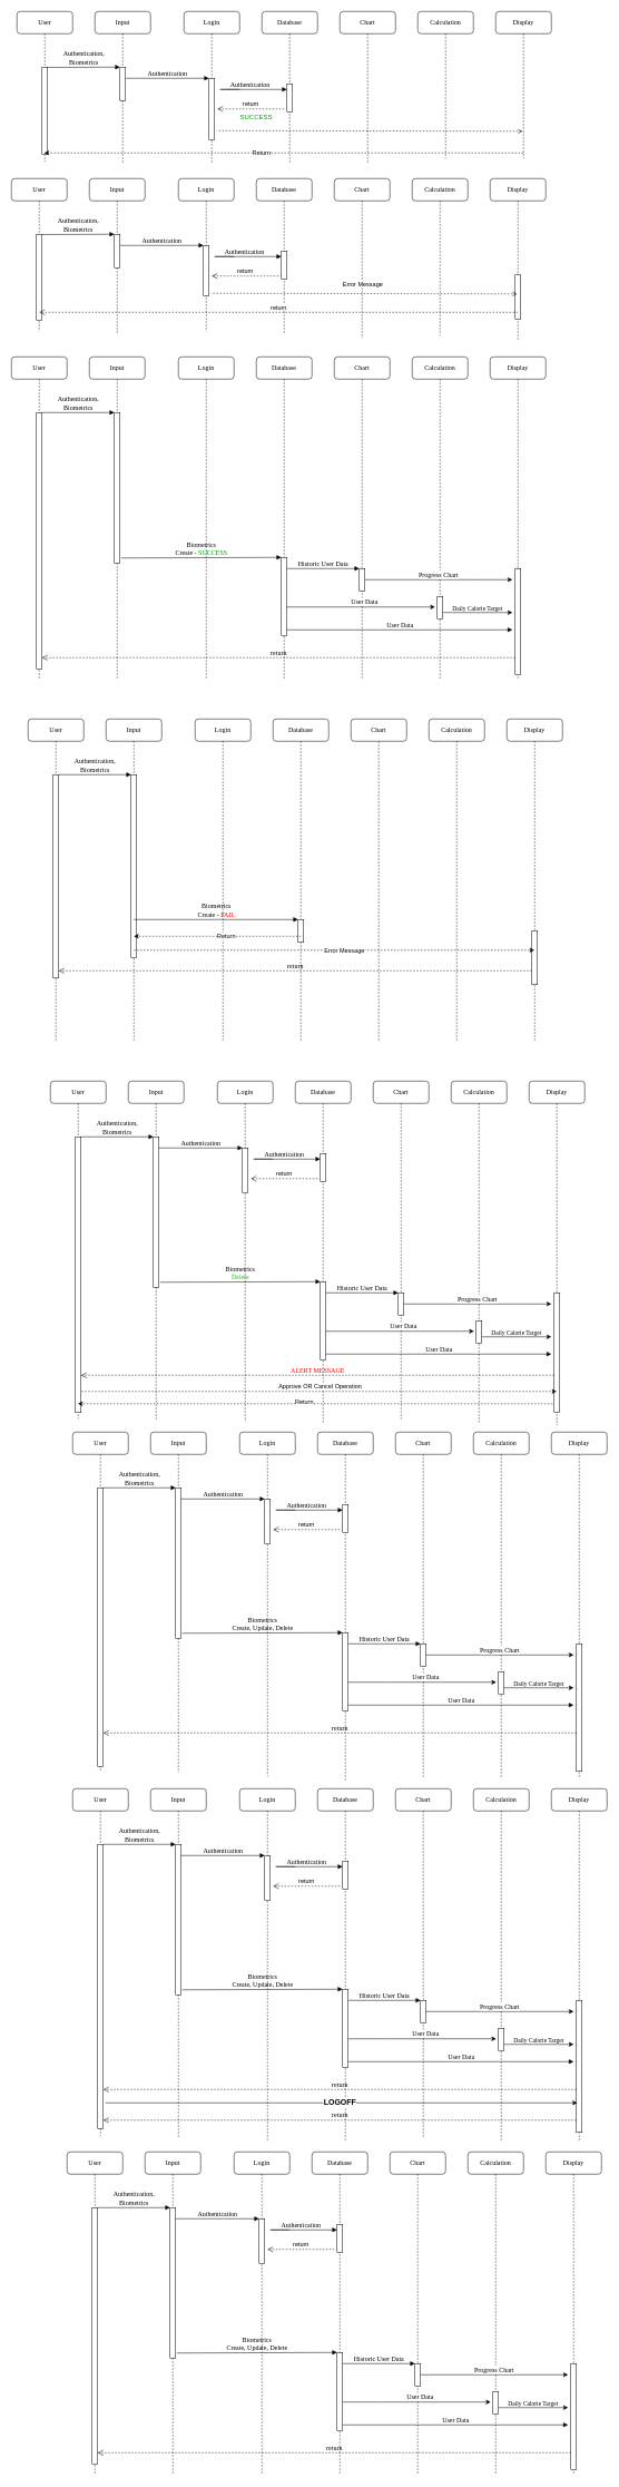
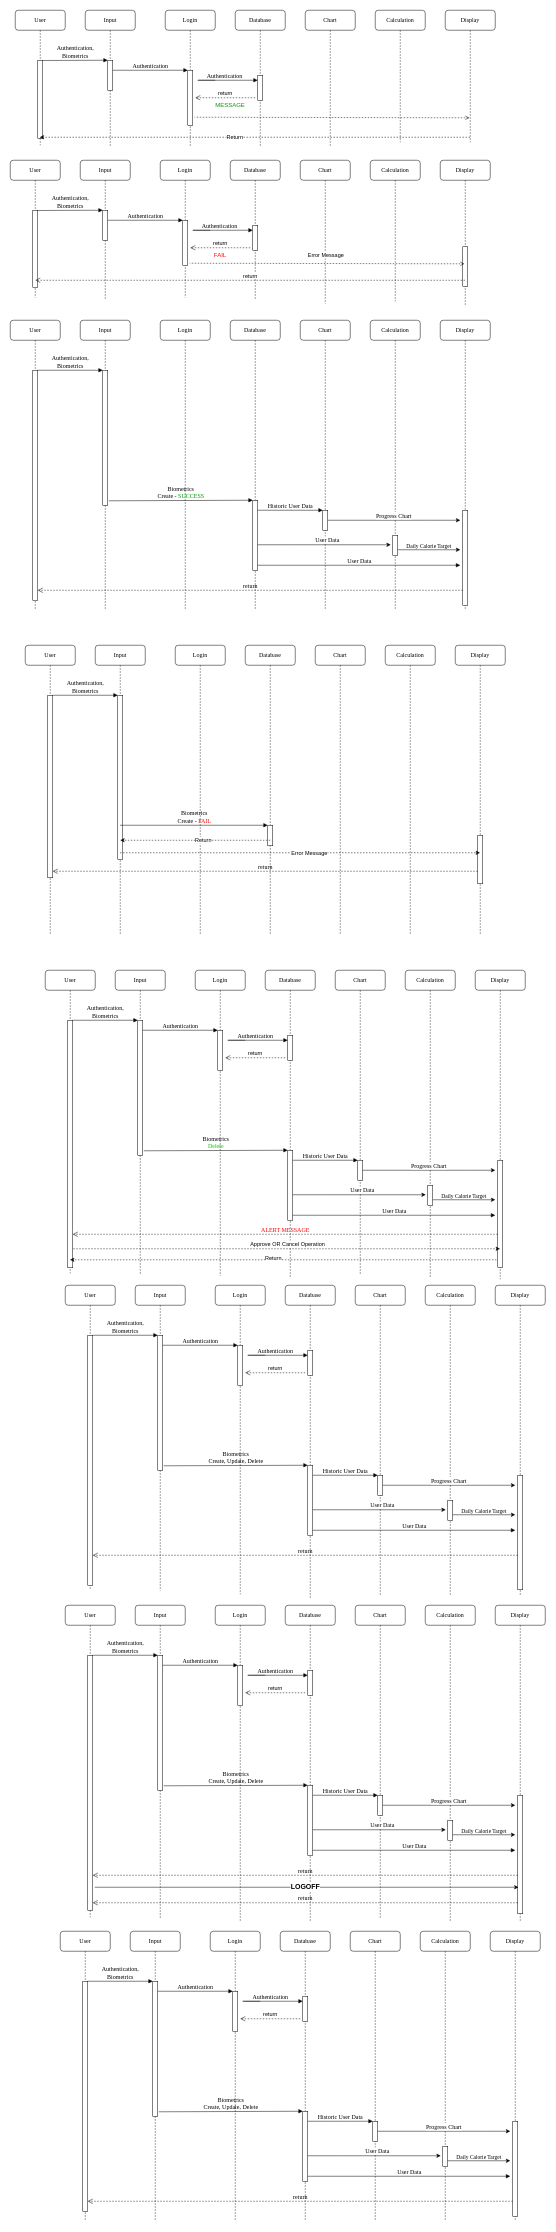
- <mxCell id="142" value="&lt;font color=&quot;#009900&quot;&gt;SUCCESS&lt;/font&gt;" style="text;html=1;strokeColor=none;fillColor=none;align=center;verticalAlign=middle;whiteSpace=wrap;rounded=0;" vertex="1" parent="1"><mxGeometry x="440" y="200" width="40" height="20" as="geometry" /></mxCell>
+ <mxCell id="142" value="&lt;font color=&quot;#009900&quot;&gt;MESSAGE&lt;/font&gt;" style="text;html=1;strokeColor=none;fillColor=none;align=center;verticalAlign=middle;whiteSpace=wrap;rounded=0;" vertex="1" parent="1"><mxGeometry x="440" y="200" width="40" height="20" as="geometry" /></mxCell>
+ <mxCell id="160" value="&lt;font color=&quot;#ff0000&quot;&gt;FAIL&lt;/font&gt;" style="text;html=1;strokeColor=none;fillColor=none;align=center;verticalAlign=middle;whiteSpace=wrap;rounded=0;" vertex="1" parent="1"><mxGeometry x="420" y="500" width="40" height="20" as="geometry" /></mxCell>
